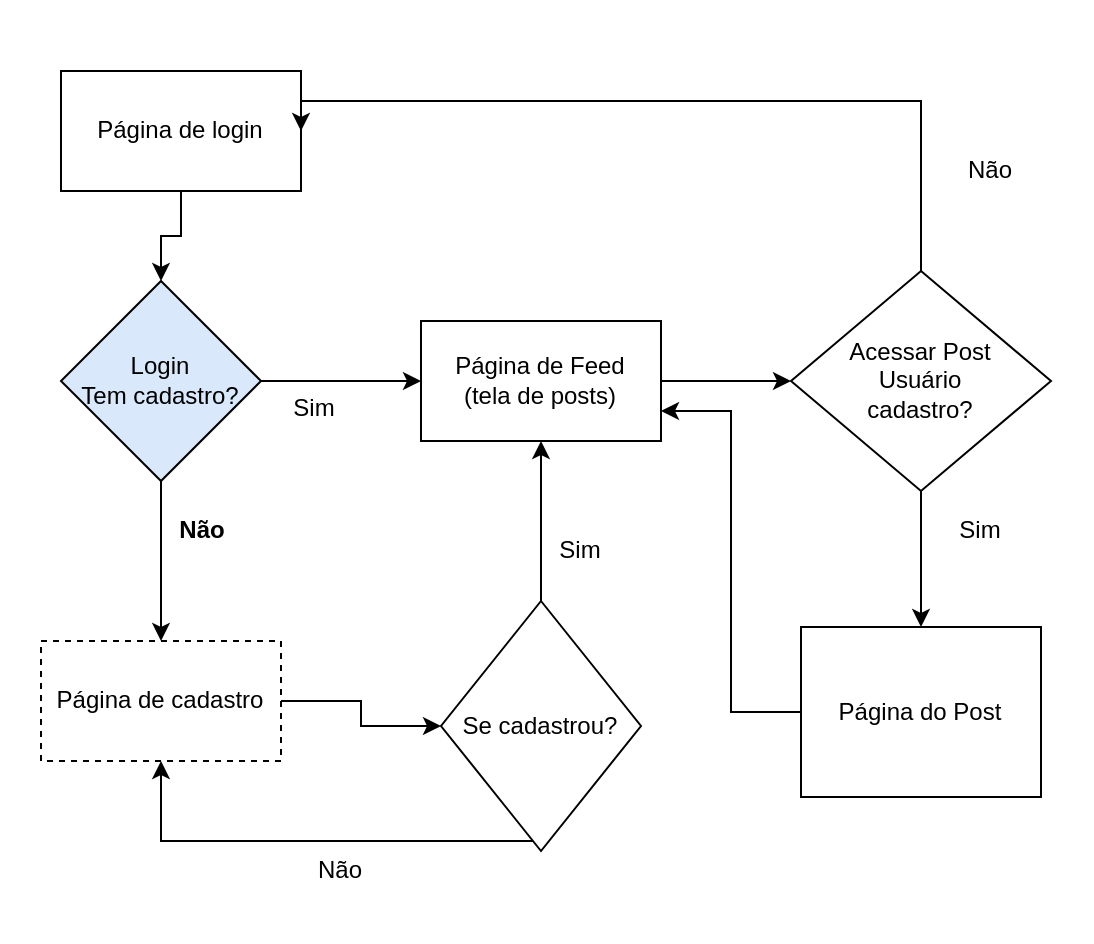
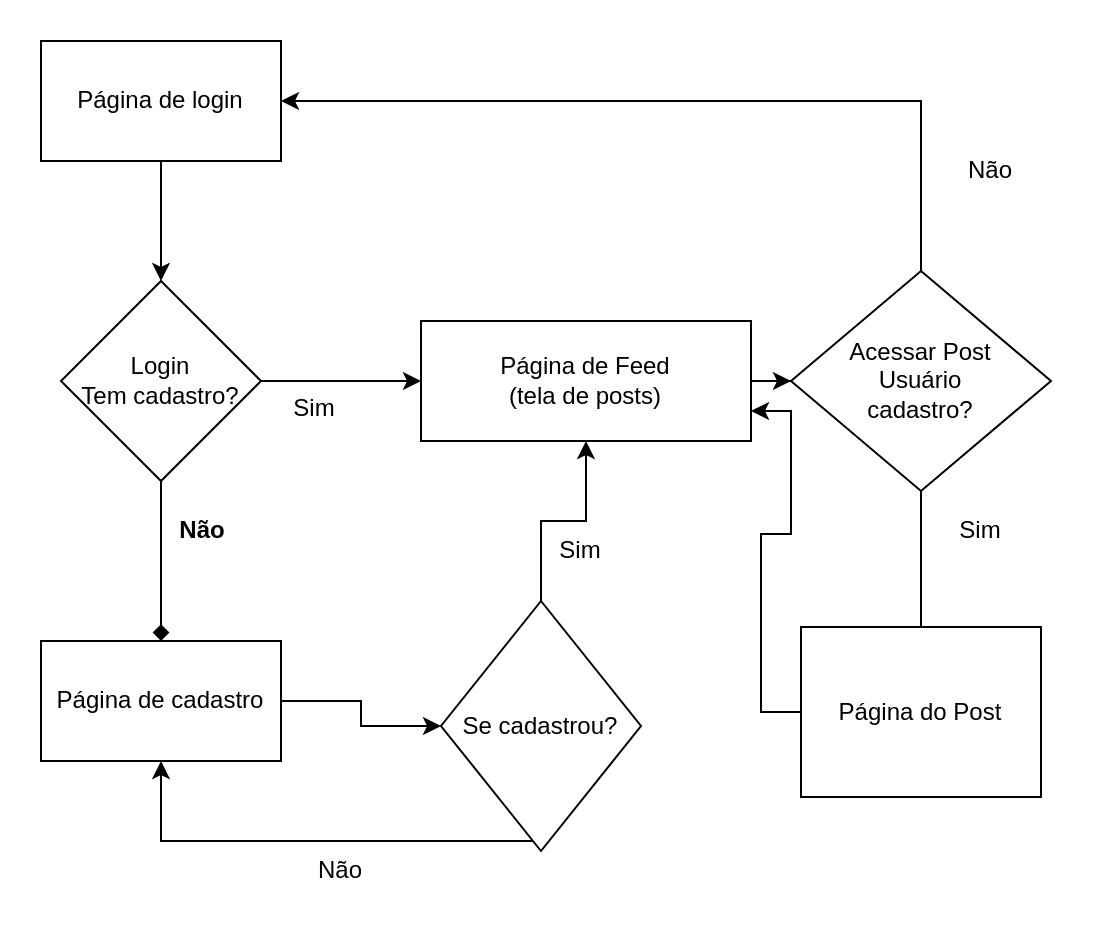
- <mxCell id="3" value="Página de login" style="rounded=0;whiteSpace=wrap;html=1;" vertex="1" parent="1"><mxGeometry x="30" y="35" width="120" height="60" as="geometry" /></mxCell>
+ <mxCell id="3" value="Página de login" style="rounded=0;whiteSpace=wrap;html=1;" vertex="1" parent="1"><mxGeometry x="20" y="20" width="120" height="60" as="geometry" /></mxCell>
- <mxCell id="6" value="Login&lt;br&gt;Tem cadastro?" style="rhombus;whiteSpace=wrap;html=1;rounded=0;fillColor=#dae8fc;" vertex="1" parent="1"><mxGeometry x="30" y="140" width="100" height="100" as="geometry" /></mxCell>
+ <mxCell id="6" value="Login&lt;br&gt;Tem cadastro?" style="rhombus;whiteSpace=wrap;html=1;rounded=0;" vertex="1" parent="1"><mxGeometry x="30" y="140" width="100" height="100" as="geometry" /></mxCell>
- <mxCell id="8" value="Página de Feed&lt;br&gt;(tela de posts)" style="whiteSpace=wrap;html=1;rounded=0;" vertex="1" parent="1"><mxGeometry x="210" y="160" width="120" height="60" as="geometry" /></mxCell>
+ <mxCell id="8" value="Página de Feed&lt;br&gt;(tela de posts)" style="whiteSpace=wrap;html=1;rounded=0;" vertex="1" parent="1"><mxGeometry x="210" y="160" width="165" height="60" as="geometry" /></mxCell>
- <mxCell id="18" value="" style="edgeStyle=orthogonalEdgeStyle;rounded=0;orthogonalLoop=1;jettySize=auto;html=1;" edge="1" parent="1" source="20" target="22"><mxGeometry relative="1" as="geometry" /></mxCell>
+ <mxCell id="18" value="" style="edgeStyle=orthogonalEdgeStyle;rounded=0;orthogonalLoop=1;jettySize=auto;html=1;endArrow=none;" edge="1" parent="1" source="20" target="22"><mxGeometry relative="1" as="geometry" /></mxCell>
- <mxCell id="5" value="" style="edgeStyle=orthogonalEdgeStyle;rounded=0;orthogonalLoop=1;jettySize=auto;html=1;" edge="1" parent="1" source="6" target="10"><mxGeometry relative="1" as="geometry" /></mxCell>
+ <mxCell id="5" value="" style="edgeStyle=orthogonalEdgeStyle;rounded=0;orthogonalLoop=1;jettySize=auto;html=1;endArrow=diamond;" edge="1" parent="1" source="6" target="10"><mxGeometry relative="1" as="geometry" /></mxCell>
- <mxCell id="10" value="Página de cadastro" style="whiteSpace=wrap;html=1;rounded=0;dashed=1;" vertex="1" parent="1"><mxGeometry x="20" y="320" width="120" height="60" as="geometry" /></mxCell>
+ <mxCell id="10" value="Página de cadastro" style="whiteSpace=wrap;html=1;rounded=0;" vertex="1" parent="1"><mxGeometry x="20" y="320" width="120" height="60" as="geometry" /></mxCell>
